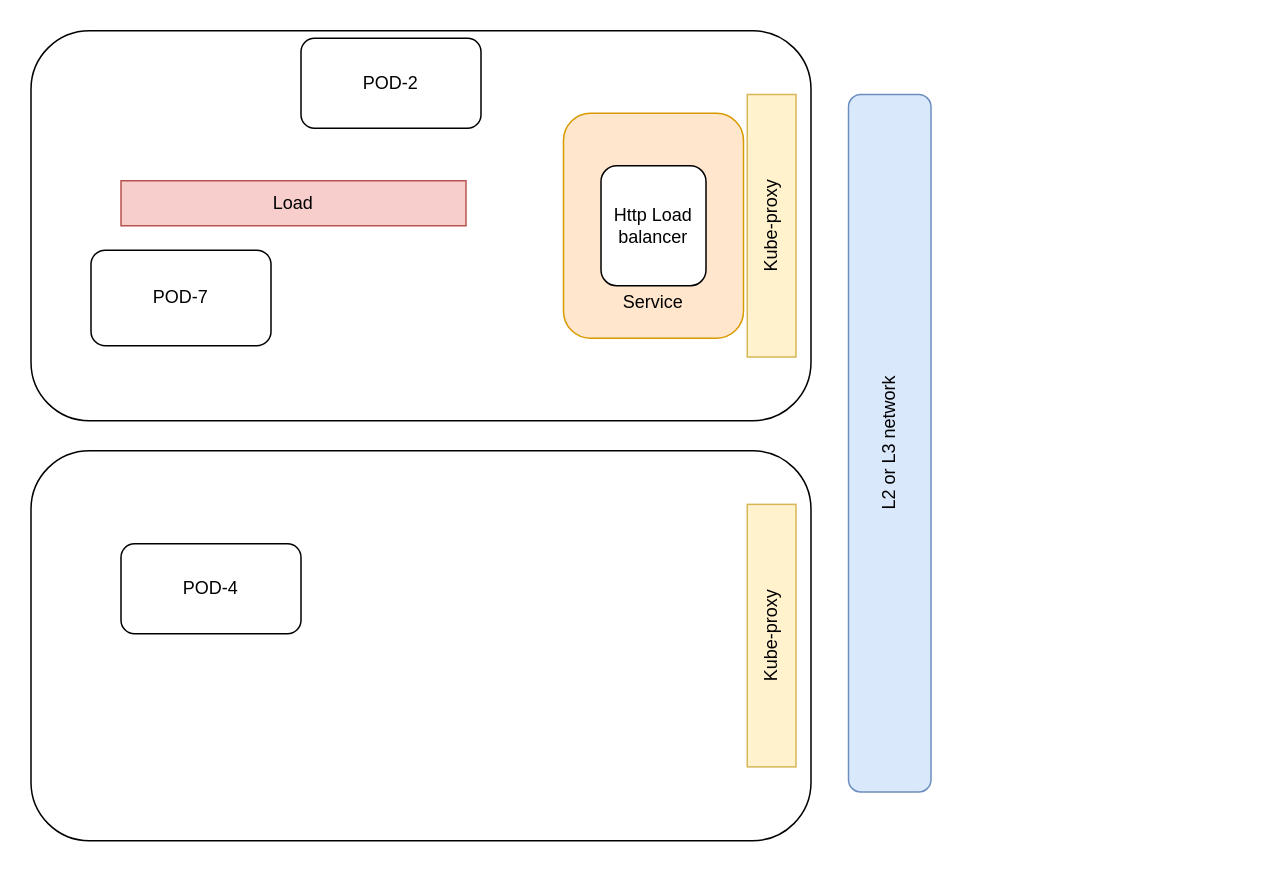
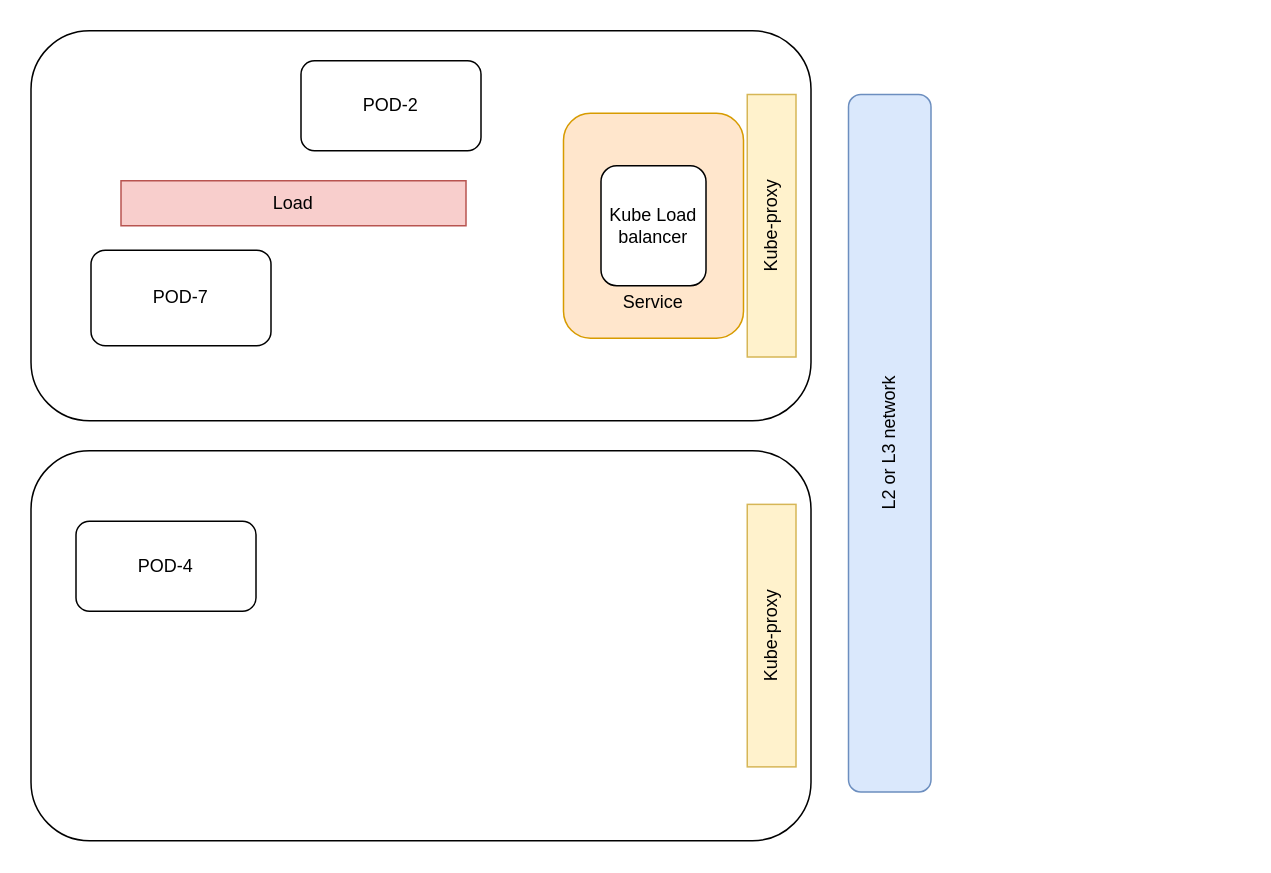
- <mxCell id="7" value="POD-2" style="rounded=1;whiteSpace=wrap;html=1;" vertex="1" parent="1"><mxGeometry x="200" y="25" width="120" height="60" as="geometry" /></mxCell>
+ <mxCell id="7" value="POD-2" style="rounded=1;whiteSpace=wrap;html=1;" vertex="1" parent="1"><mxGeometry x="200" y="40" width="120" height="60" as="geometry" /></mxCell>
- <mxCell id="12" value="Http Load balancer" style="rounded=1;whiteSpace=wrap;html=1;" vertex="1" parent="1"><mxGeometry x="400" y="110" width="70" height="80" as="geometry" /></mxCell>
+ <mxCell id="12" value="Kube Load balancer" style="rounded=1;whiteSpace=wrap;html=1;" vertex="1" parent="1"><mxGeometry x="400" y="110" width="70" height="80" as="geometry" /></mxCell>
- <mxCell id="9" value="POD-4" style="rounded=1;whiteSpace=wrap;html=1;" vertex="1" parent="1"><mxGeometry x="80" y="362" width="120" height="60" as="geometry" /></mxCell>
+ <mxCell id="9" value="POD-4" style="rounded=1;whiteSpace=wrap;html=1;" vertex="1" parent="1"><mxGeometry x="50" y="347" width="120" height="60" as="geometry" /></mxCell>
